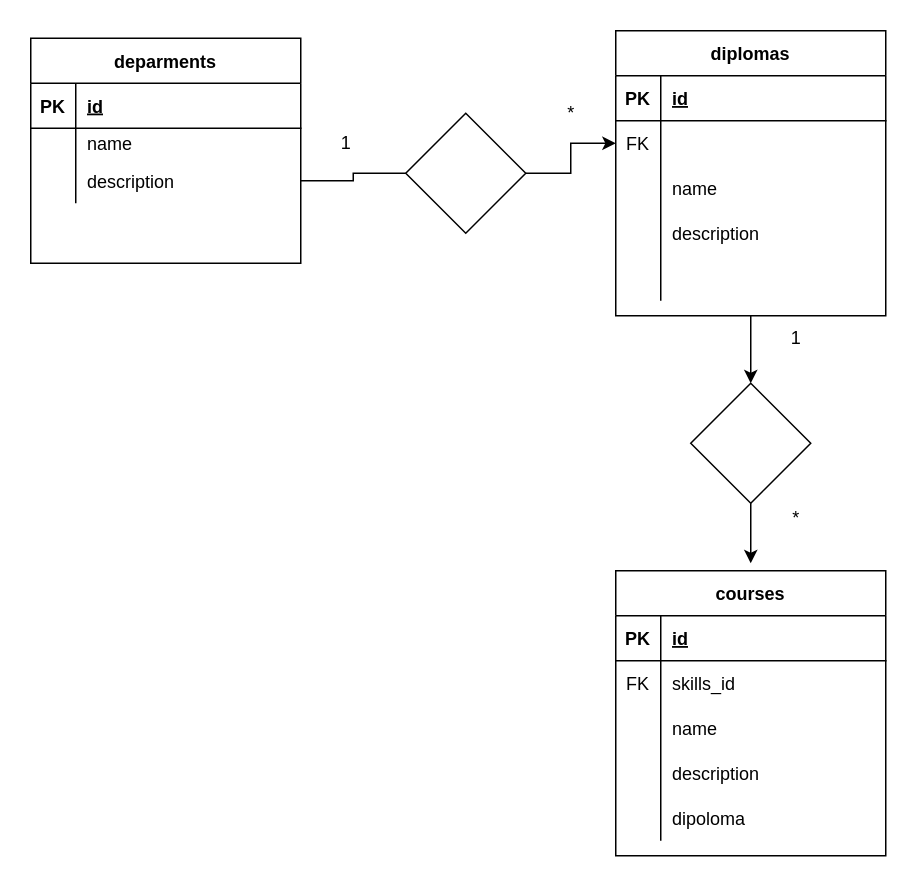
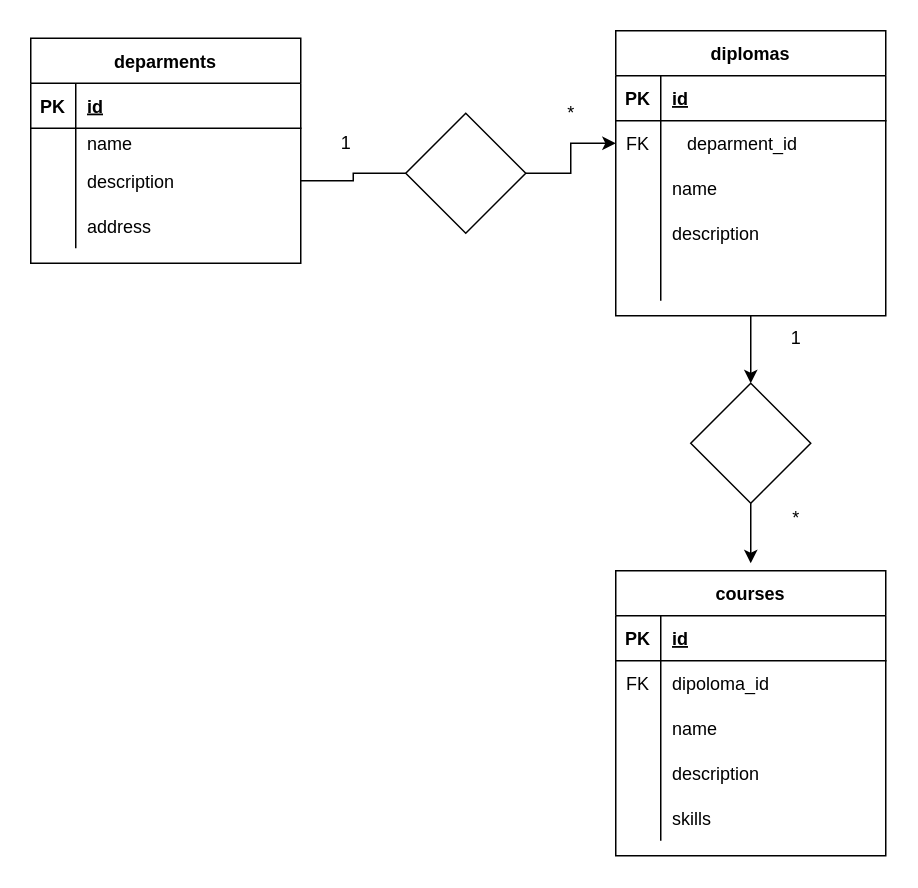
+ <mxCell id="22" value="   deparment_id" style="shape=partialRectangle;connectable=0;fillColor=none;top=0;left=0;bottom=0;right=0;align=left;spacingLeft=6;overflow=hidden;" vertex="1" parent="20"><mxGeometry x="30" width="150" height="30" as="geometry"><mxRectangle width="150" height="30" as="alternateBounds" /></mxGeometry></mxCell>
+ <mxCell id="14" value="address" style="shape=partialRectangle;connectable=0;fillColor=none;top=0;left=0;bottom=0;right=0;align=left;spacingLeft=6;overflow=hidden;" vertex="1" parent="12"><mxGeometry x="30" width="150" height="30" as="geometry"><mxRectangle width="150" height="30" as="alternateBounds" /></mxGeometry></mxCell>
- <mxCell id="43" value="skills_id" style="shape=partialRectangle;connectable=0;fillColor=none;top=0;left=0;bottom=0;right=0;align=left;spacingLeft=6;overflow=hidden;" vertex="1" parent="41"><mxGeometry x="30" width="150" height="30" as="geometry"><mxRectangle width="150" height="30" as="alternateBounds" /></mxGeometry></mxCell>
+ <mxCell id="43" value="dipoloma_id" style="shape=partialRectangle;connectable=0;fillColor=none;top=0;left=0;bottom=0;right=0;align=left;spacingLeft=6;overflow=hidden;" vertex="1" parent="41"><mxGeometry x="30" width="150" height="30" as="geometry"><mxRectangle width="150" height="30" as="alternateBounds" /></mxGeometry></mxCell>
- <mxCell id="52" value="dipoloma" style="shape=partialRectangle;connectable=0;fillColor=none;top=0;left=0;bottom=0;right=0;align=left;spacingLeft=6;overflow=hidden;" vertex="1" parent="50"><mxGeometry x="30" width="150" height="30" as="geometry"><mxRectangle width="150" height="30" as="alternateBounds" /></mxGeometry></mxCell>
+ <mxCell id="52" value="skills" style="shape=partialRectangle;connectable=0;fillColor=none;top=0;left=0;bottom=0;right=0;align=left;spacingLeft=6;overflow=hidden;" vertex="1" parent="50"><mxGeometry x="30" width="150" height="30" as="geometry"><mxRectangle width="150" height="30" as="alternateBounds" /></mxGeometry></mxCell>
